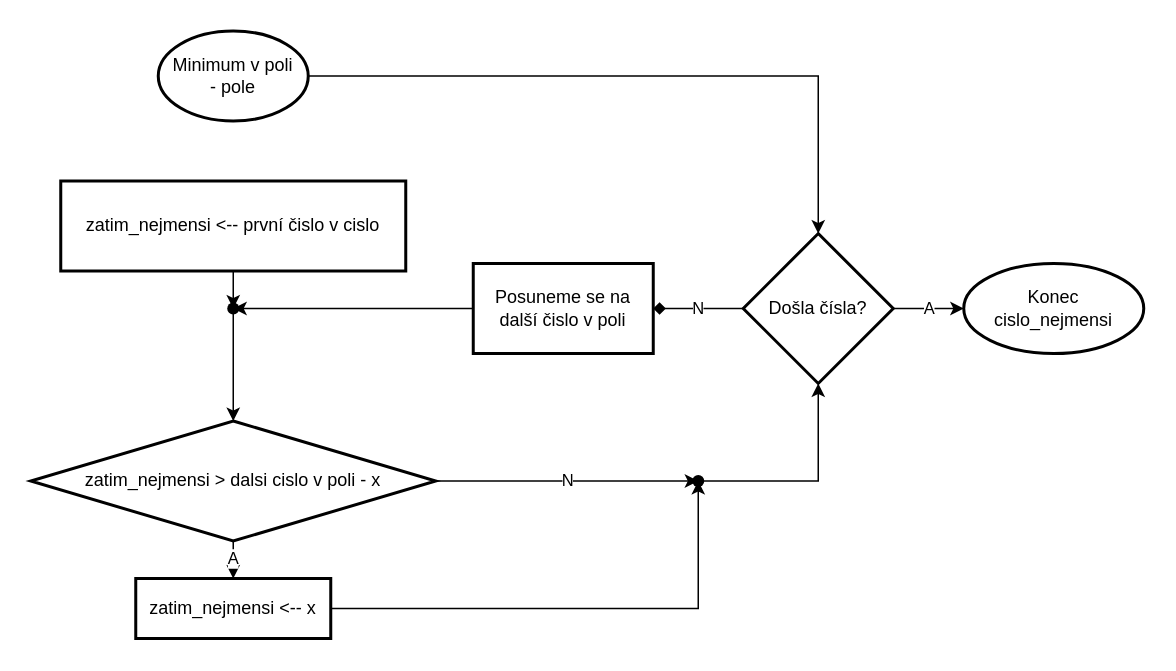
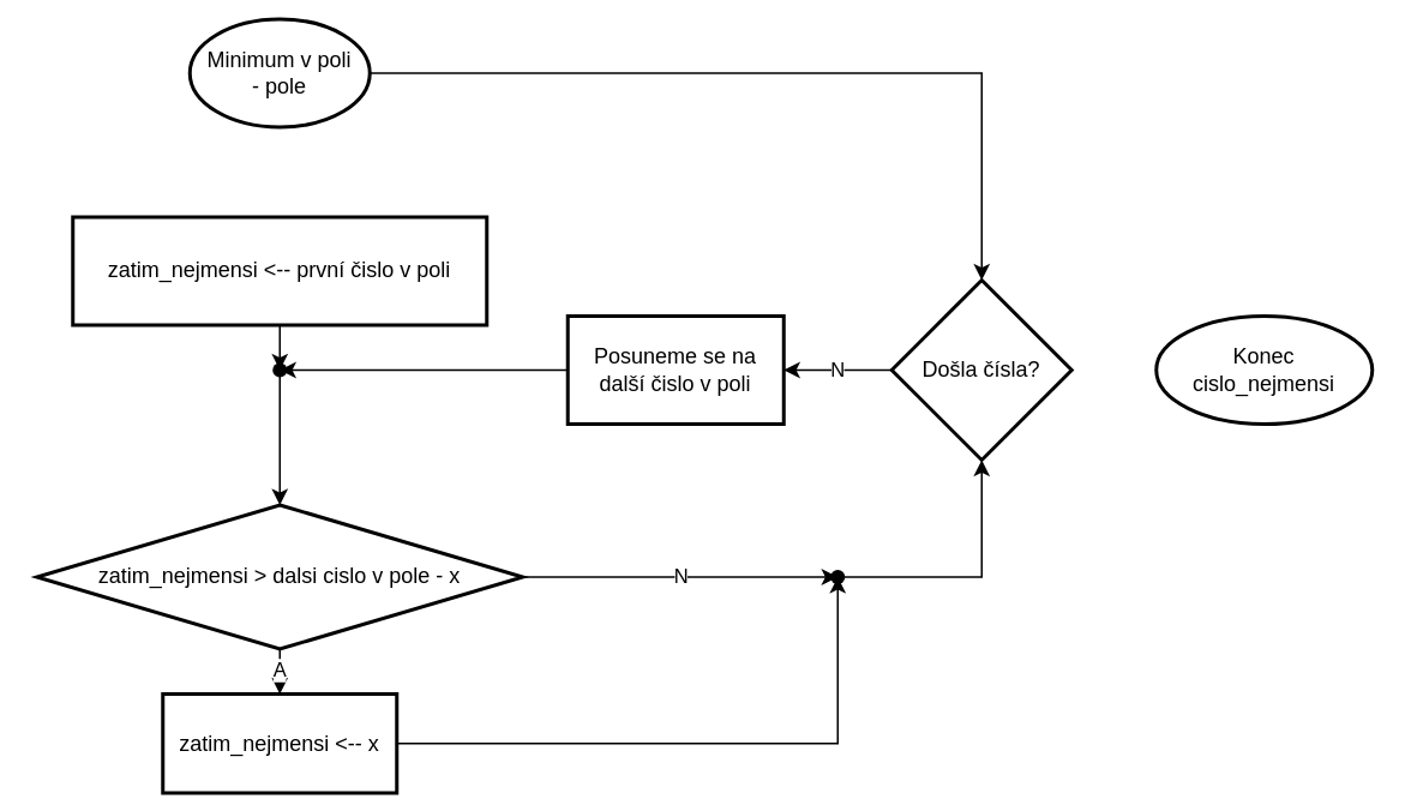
- <mxCell id="3" value="&lt;div&gt;Minimum v poli&lt;/div&gt;&lt;div&gt;- pole&lt;br&gt;&lt;/div&gt;" style="strokeWidth=2;html=1;shape=mxgraph.flowchart.start_1;whiteSpace=wrap;" vertex="1" parent="1"><mxGeometry x="105" y="20" width="100" height="60" as="geometry" /></mxCell>
+ <mxCell id="3" value="&lt;div&gt;Minimum v poli&lt;/div&gt;&lt;div&gt;- pole&lt;br&gt;&lt;/div&gt;" style="strokeWidth=2;html=1;shape=mxgraph.flowchart.start_1;whiteSpace=wrap;" vertex="1" parent="1"><mxGeometry x="105" y="10" width="100" height="60" as="geometry" /></mxCell>
- <mxCell id="5" value="zatim_nejmensi &amp;lt;-- první čislo v cislo" style="whiteSpace=wrap;html=1;strokeWidth=2;" vertex="1" parent="1"><mxGeometry x="40" y="120" width="230" height="60" as="geometry" /></mxCell>
+ <mxCell id="5" value="zatim_nejmensi &amp;lt;-- první čislo v poli" style="whiteSpace=wrap;html=1;strokeWidth=2;" vertex="1" parent="1"><mxGeometry x="40" y="120" width="230" height="60" as="geometry" /></mxCell>
- <mxCell id="17" value="N" style="edgeStyle=orthogonalEdgeStyle;rounded=0;orthogonalLoop=1;jettySize=auto;html=1;endArrow=diamond;" edge="1" parent="1" source="19" target="16"><mxGeometry relative="1" as="geometry" /></mxCell>
+ <mxCell id="17" value="N" style="edgeStyle=orthogonalEdgeStyle;rounded=0;orthogonalLoop=1;jettySize=auto;html=1;" edge="1" parent="1" source="19" target="16"><mxGeometry relative="1" as="geometry" /></mxCell>
- <mxCell id="18" value="A" style="edgeStyle=orthogonalEdgeStyle;rounded=0;orthogonalLoop=1;jettySize=auto;html=1;" edge="1" parent="1" source="19" target="20"><mxGeometry relative="1" as="geometry" /></mxCell>
- <mxCell id="8" value="zatim_nejmensi &amp;gt; dalsi cislo v poli - x" style="rhombus;whiteSpace=wrap;html=1;strokeWidth=2;" vertex="1" parent="1"><mxGeometry x="20" y="280" width="270" height="80" as="geometry" /></mxCell>
+ <mxCell id="8" value="zatim_nejmensi &amp;gt; dalsi cislo v pole - x" style="rhombus;whiteSpace=wrap;html=1;strokeWidth=2;" vertex="1" parent="1"><mxGeometry x="20" y="280" width="270" height="80" as="geometry" /></mxCell>
- <mxCell id="10" value="zatim_nejmensi &amp;lt;-- x" style="whiteSpace=wrap;html=1;strokeWidth=2;" vertex="1" parent="1"><mxGeometry x="90" y="385" width="130" height="40" as="geometry" /></mxCell>
+ <mxCell id="10" value="zatim_nejmensi &amp;lt;-- x" style="whiteSpace=wrap;html=1;strokeWidth=2;" vertex="1" parent="1"><mxGeometry x="90" y="385" width="130" height="55" as="geometry" /></mxCell>
